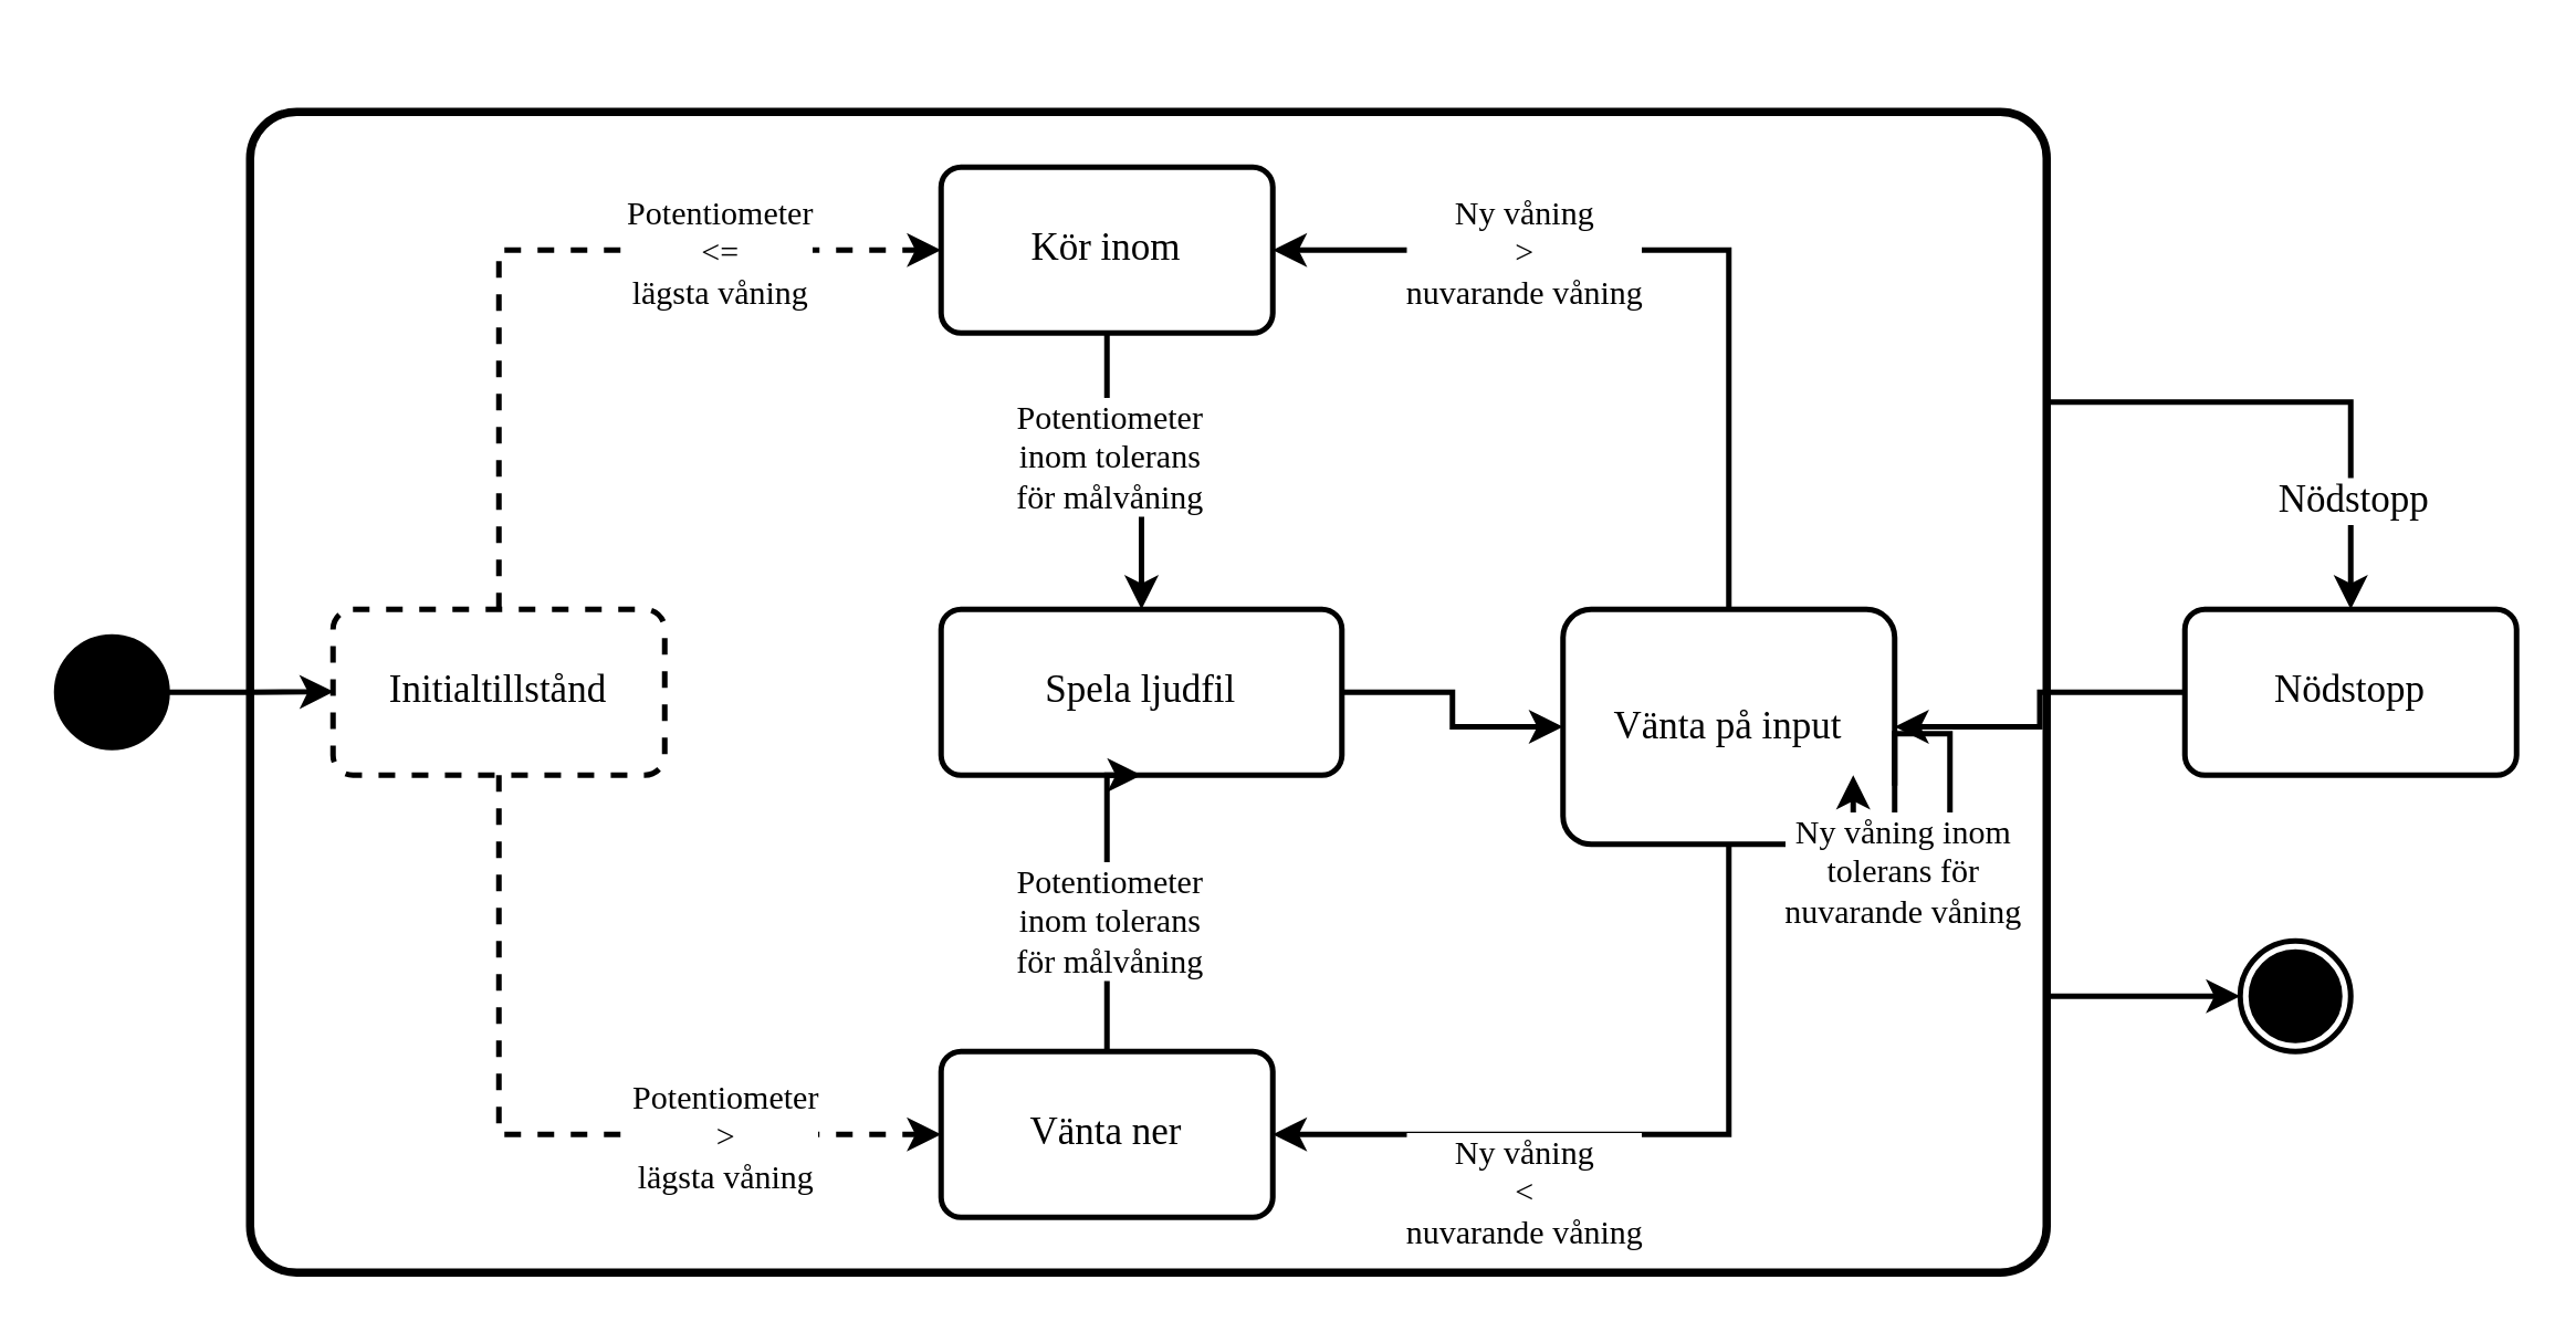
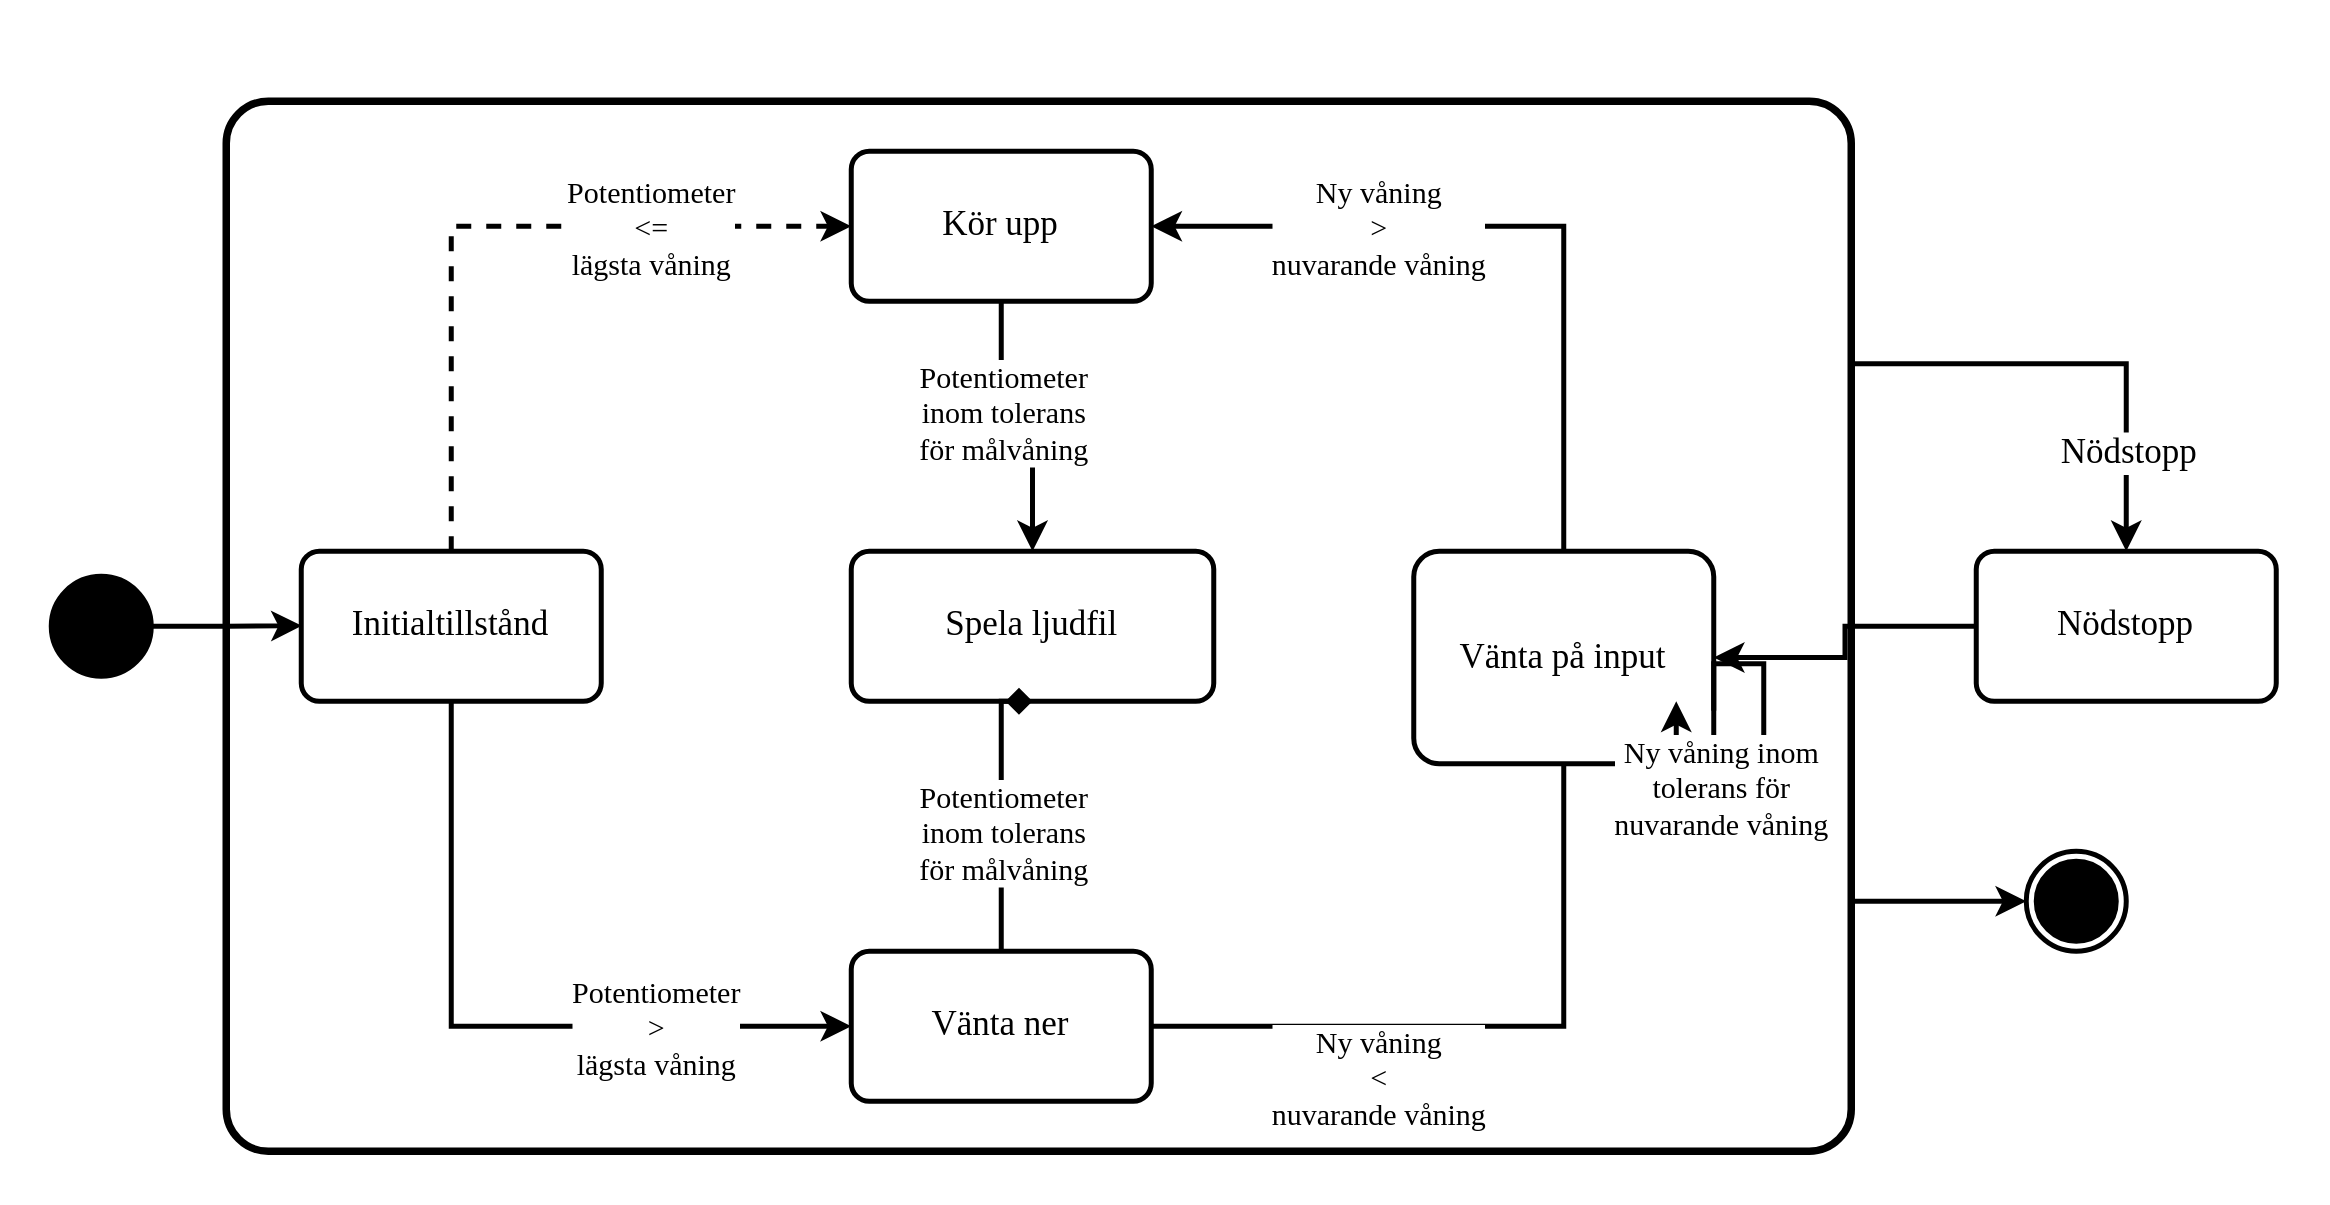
- <mxCell id="7" value="&lt;font style=&quot;font-size: 14px&quot;&gt;Kör inom&lt;/font&gt;" style="rounded=1;whiteSpace=wrap;html=1;arcSize=12;strokeWidth=2;fontFamily=CMU Serif;" parent="2" vertex="1"><mxGeometry x="320" y="40" width="120" height="60" as="geometry" /></mxCell>
+ <mxCell id="7" value="&lt;font style=&quot;font-size: 14px&quot;&gt;Kör upp&lt;/font&gt;" style="rounded=1;whiteSpace=wrap;html=1;arcSize=12;strokeWidth=2;fontFamily=CMU Serif;" parent="2" vertex="1"><mxGeometry x="320" y="40" width="120" height="60" as="geometry" /></mxCell>
- <mxCell id="4" value="&lt;font style=&quot;font-size: 14px&quot;&gt;Initialtillstånd&lt;/font&gt;" style="rounded=1;whiteSpace=wrap;html=1;arcSize=12;strokeWidth=2;fontFamily=CMU Serif;dashed=1;" parent="2" vertex="1"><mxGeometry x="100" y="200" width="120" height="60" as="geometry" /></mxCell>
+ <mxCell id="4" value="&lt;font style=&quot;font-size: 14px&quot;&gt;Initialtillstånd&lt;/font&gt;" style="rounded=1;whiteSpace=wrap;html=1;arcSize=12;strokeWidth=2;fontFamily=CMU Serif;" parent="2" vertex="1"><mxGeometry x="100" y="200" width="120" height="60" as="geometry" /></mxCell>
- <mxCell id="25" style="edgeStyle=orthogonalEdgeStyle;rounded=0;orthogonalLoop=1;jettySize=auto;html=1;exitX=1;exitY=0.5;exitDx=0;exitDy=0;entryX=0;entryY=0.5;entryDx=0;entryDy=0;strokeWidth=2;fontFamily=CMU Serif;fontSize=12;" parent="2" source="13" target="24" edge="1"><mxGeometry relative="1" as="geometry"><mxPoint x="475" y="230" as="sourcePoint" /></mxGeometry></mxCell>
- <mxCell id="16" style="edgeStyle=orthogonalEdgeStyle;rounded=0;orthogonalLoop=1;jettySize=auto;html=1;exitX=0.5;exitY=0;exitDx=0;exitDy=0;entryX=0.5;entryY=1;entryDx=0;entryDy=0;strokeWidth=2;fontFamily=CMU Serif;fontSize=12;" parent="2" source="10" target="13" edge="1"><mxGeometry relative="1" as="geometry"><Array as="points"><mxPoint x="380" y="300" /><mxPoint x="380" y="300" /></Array></mxGeometry></mxCell>
+ <mxCell id="16" style="edgeStyle=orthogonalEdgeStyle;rounded=0;orthogonalLoop=1;jettySize=auto;html=1;exitX=0.5;exitY=0;exitDx=0;exitDy=0;entryX=0.5;entryY=1;entryDx=0;entryDy=0;strokeWidth=2;fontFamily=CMU Serif;fontSize=12;endArrow=diamond;" parent="2" source="10" target="13" edge="1"><mxGeometry relative="1" as="geometry"><Array as="points"><mxPoint x="380" y="300" /><mxPoint x="380" y="300" /></Array></mxGeometry></mxCell>
- <mxCell id="11" style="edgeStyle=orthogonalEdgeStyle;rounded=0;orthogonalLoop=1;jettySize=auto;html=1;exitX=0.5;exitY=1;exitDx=0;exitDy=0;entryX=0;entryY=0.5;entryDx=0;entryDy=0;strokeWidth=2;dashed=1;" parent="2" source="4" target="10" edge="1"><mxGeometry relative="1" as="geometry" /></mxCell>
+ <mxCell id="11" style="edgeStyle=orthogonalEdgeStyle;rounded=0;orthogonalLoop=1;jettySize=auto;html=1;exitX=0.5;exitY=1;exitDx=0;exitDy=0;entryX=0;entryY=0.5;entryDx=0;entryDy=0;strokeWidth=2;" parent="2" source="4" target="10" edge="1"><mxGeometry relative="1" as="geometry" /></mxCell>
- <mxCell id="22" style="edgeStyle=orthogonalEdgeStyle;rounded=0;orthogonalLoop=1;jettySize=auto;html=1;exitX=0.5;exitY=1;exitDx=0;exitDy=0;entryX=1;entryY=0.5;entryDx=0;entryDy=0;strokeWidth=2;fontFamily=CMU Serif;fontSize=12;" parent="2" source="24" target="10" edge="1"><mxGeometry relative="1" as="geometry"><mxPoint x="475" y="390" as="targetPoint" /></mxGeometry></mxCell>
+ <mxCell id="22" style="edgeStyle=orthogonalEdgeStyle;rounded=0;orthogonalLoop=1;jettySize=auto;html=1;exitX=0.5;exitY=1;exitDx=0;exitDy=0;entryX=1;entryY=0.5;entryDx=0;entryDy=0;strokeWidth=2;fontFamily=CMU Serif;fontSize=12;endArrow=none;" parent="2" source="24" target="10" edge="1"><mxGeometry relative="1" as="geometry"><mxPoint x="475" y="390" as="targetPoint" /></mxGeometry></mxCell>
